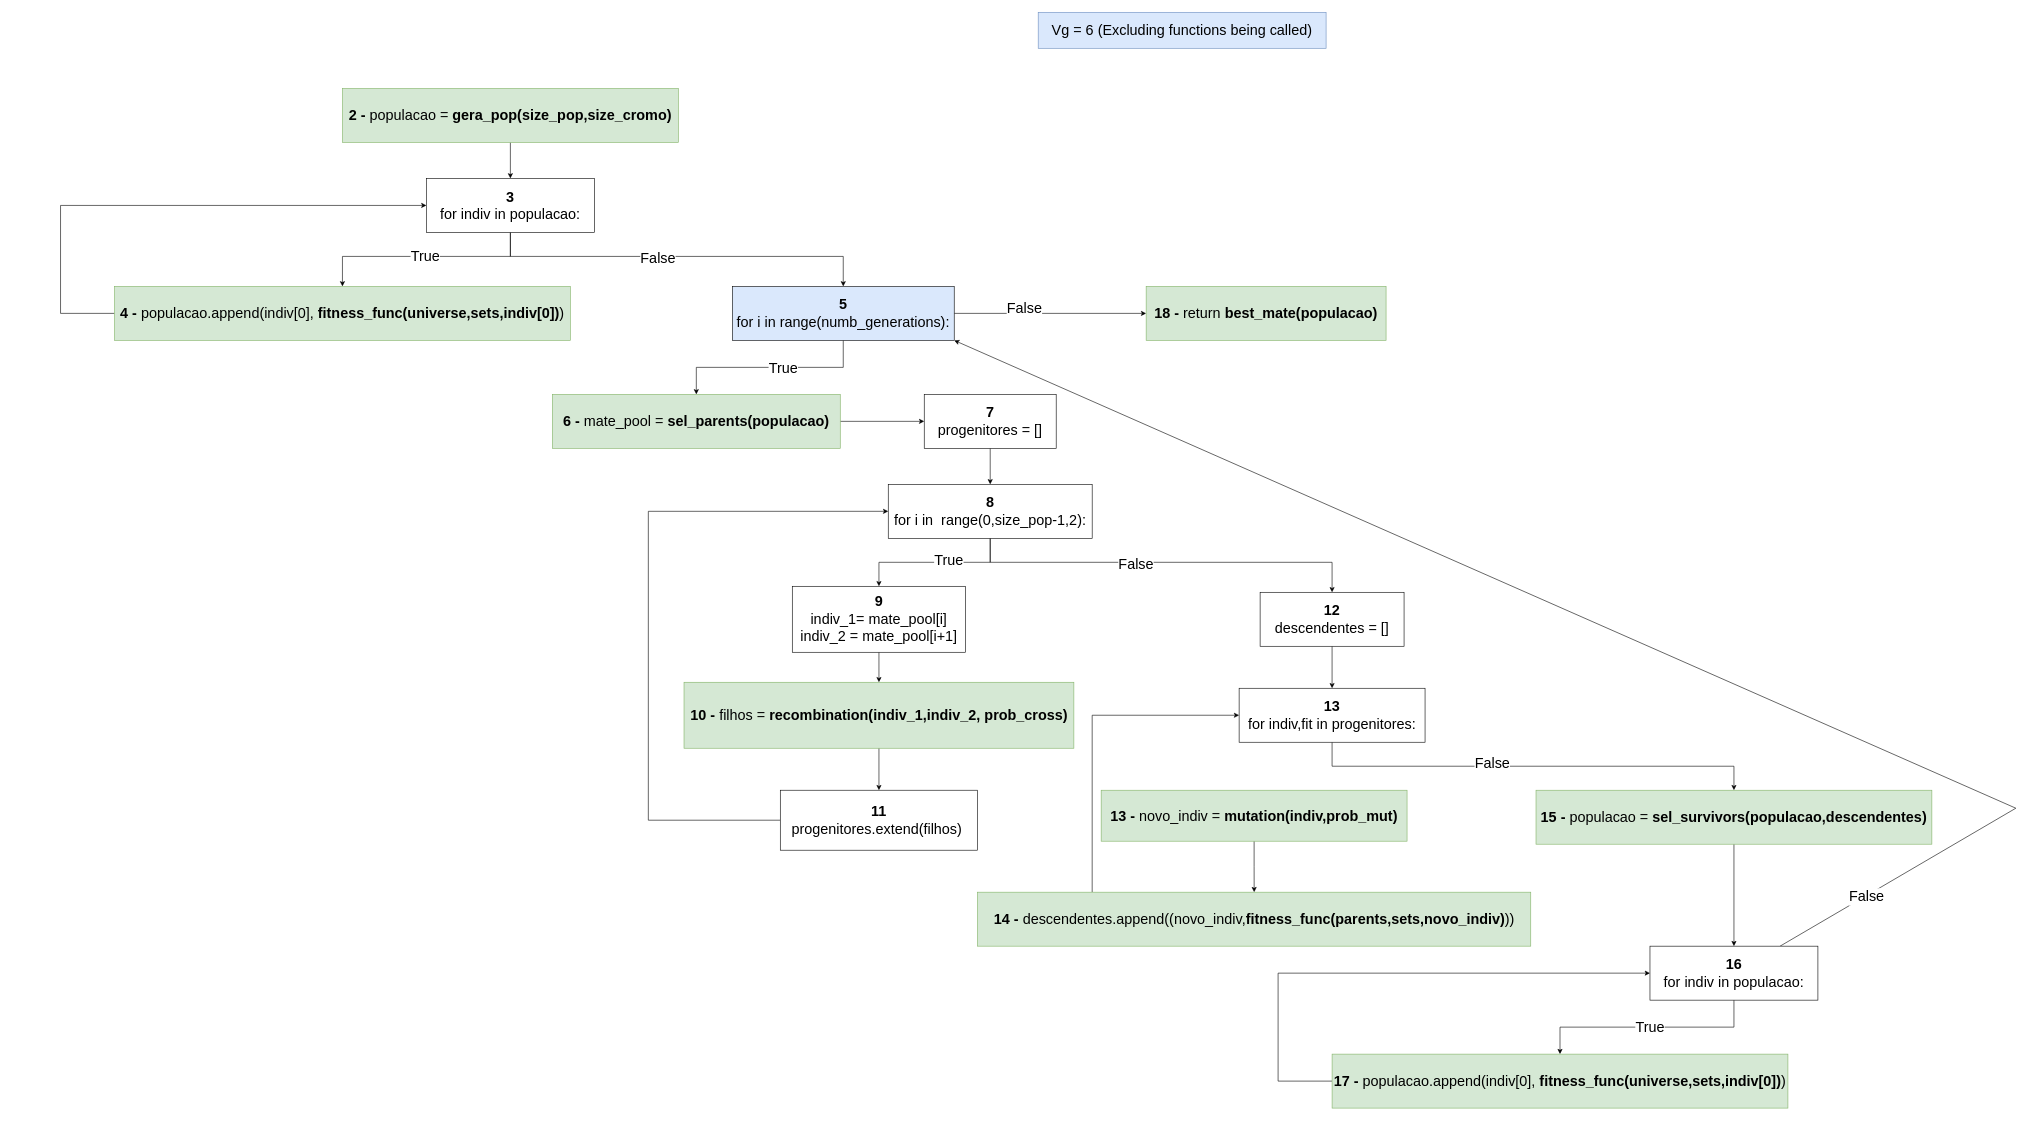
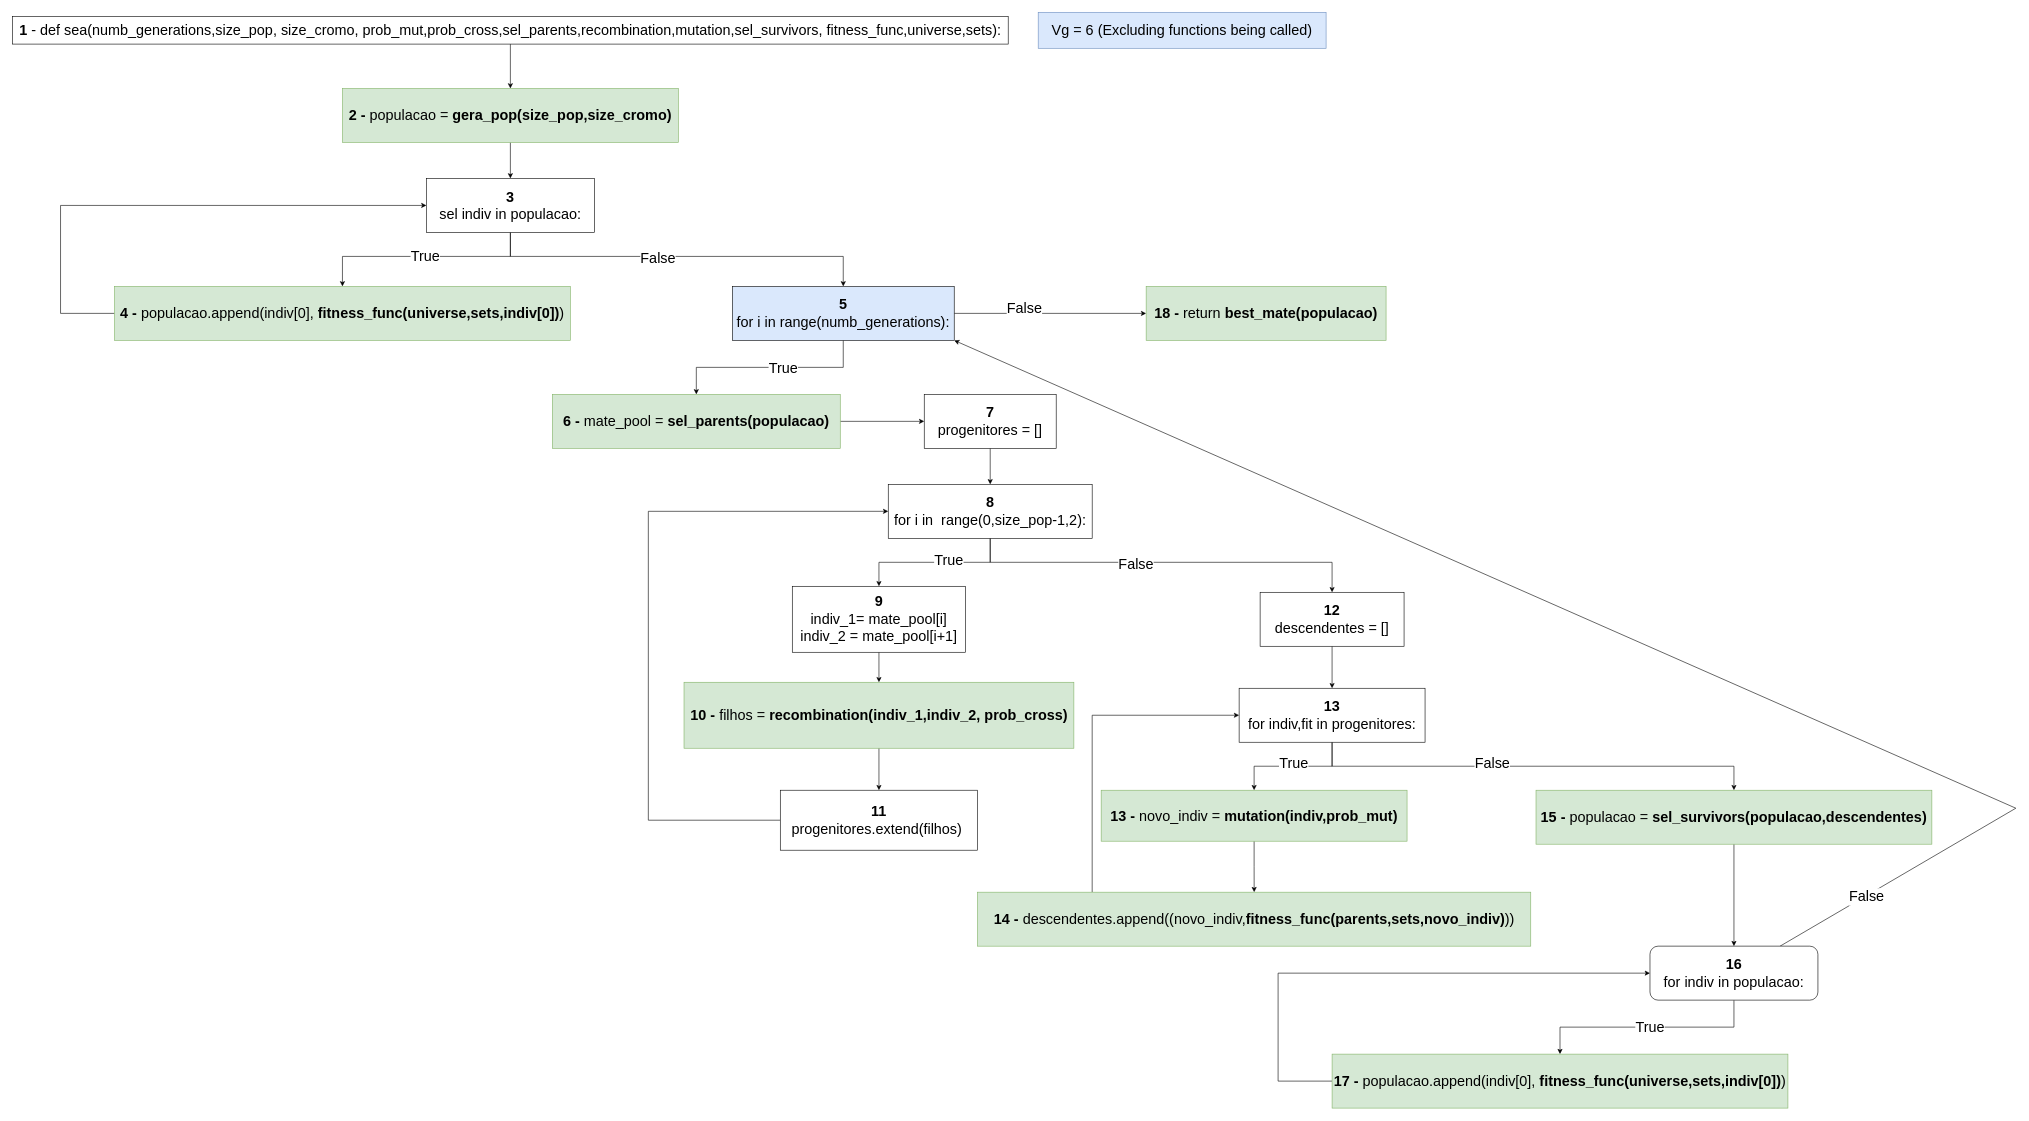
+ <mxCell id="3" value="&lt;div style=&quot;font-size: 24px&quot;&gt;&lt;b&gt;&lt;br&gt;&lt;/b&gt;&lt;/div&gt;&lt;div style=&quot;font-size: 24px&quot;&gt;&lt;b&gt;1&amp;nbsp;&lt;/b&gt;-&amp;nbsp;def sea(numb_generations,size_pop, size_cromo, prob_mut,prob_cross,sel_parents,recombination,mutation,sel_survivors, fitness_func,universe,sets):&lt;/div&gt;&lt;div style=&quot;font-size: 24px&quot;&gt;&lt;br&gt;&lt;/div&gt;" style="rounded=0;whiteSpace=wrap;html=1;align=center;" parent="1" vertex="1"><mxGeometry x="20" y="27" width="1660" height="46" as="geometry" /></mxCell>
+ <mxCell id="2" style="edgeStyle=orthogonalEdgeStyle;rounded=0;orthogonalLoop=1;jettySize=auto;html=1;entryX=0.5;entryY=0;entryDx=0;entryDy=0;" parent="1" source="3" target="5" edge="1"><mxGeometry relative="1" as="geometry" /></mxCell>
- <mxCell id="10" value="&lt;div style=&quot;font-size: 24px&quot;&gt;&lt;b&gt;3&lt;/b&gt;&lt;/div&gt;&lt;div&gt;&lt;span style=&quot;font-size: 24px&quot;&gt;for indiv in populacao:&lt;/span&gt;&lt;br&gt;&lt;/div&gt;" style="rounded=0;whiteSpace=wrap;html=1;align=center;" vertex="1" parent="1"><mxGeometry x="710" y="297" width="280" height="90" as="geometry" /></mxCell>
+ <mxCell id="10" value="&lt;div style=&quot;font-size: 24px&quot;&gt;&lt;b&gt;3&lt;/b&gt;&lt;/div&gt;&lt;div&gt;&lt;span style=&quot;font-size: 24px&quot;&gt;sel indiv in populacao:&lt;/span&gt;&lt;br&gt;&lt;/div&gt;" style="rounded=0;whiteSpace=wrap;html=1;align=center;" vertex="1" parent="1"><mxGeometry x="710" y="297" width="280" height="90" as="geometry" /></mxCell>
+ <mxCell id="35" style="edgeStyle=orthogonalEdgeStyle;rounded=0;orthogonalLoop=1;jettySize=auto;html=1;entryX=0.5;entryY=0;entryDx=0;entryDy=0;fontSize=24;" edge="1" parent="1" source="39" target="41"><mxGeometry relative="1" as="geometry" /></mxCell>
+ <mxCell id="36" value="True" style="edgeLabel;html=1;align=center;verticalAlign=middle;resizable=0;points=[];fontSize=24;" vertex="1" connectable="0" parent="35"><mxGeometry x="-0.204" y="-5" relative="1" as="geometry"><mxPoint x="-20.6" as="offset" /></mxGeometry></mxCell>
- <mxCell id="50" value="&lt;div style=&quot;font-size: 24px&quot;&gt;&lt;b&gt;16&lt;/b&gt;&lt;/div&gt;&lt;div&gt;&lt;span style=&quot;font-size: 24px&quot;&gt;for indiv in populacao:&lt;/span&gt;&lt;br&gt;&lt;/div&gt;" style="rounded=0;whiteSpace=wrap;html=1;align=center;" vertex="1" parent="1"><mxGeometry x="2750" y="1577" width="280" height="90" as="geometry" /></mxCell>
+ <mxCell id="50" value="&lt;div style=&quot;font-size: 24px&quot;&gt;&lt;b&gt;16&lt;/b&gt;&lt;/div&gt;&lt;div&gt;&lt;span style=&quot;font-size: 24px&quot;&gt;for indiv in populacao:&lt;/span&gt;&lt;br&gt;&lt;/div&gt;" style="whiteSpace=wrap;html=1;align=center;rounded=1;" vertex="1" parent="1"><mxGeometry x="2750" y="1577" width="280" height="90" as="geometry" /></mxCell>
